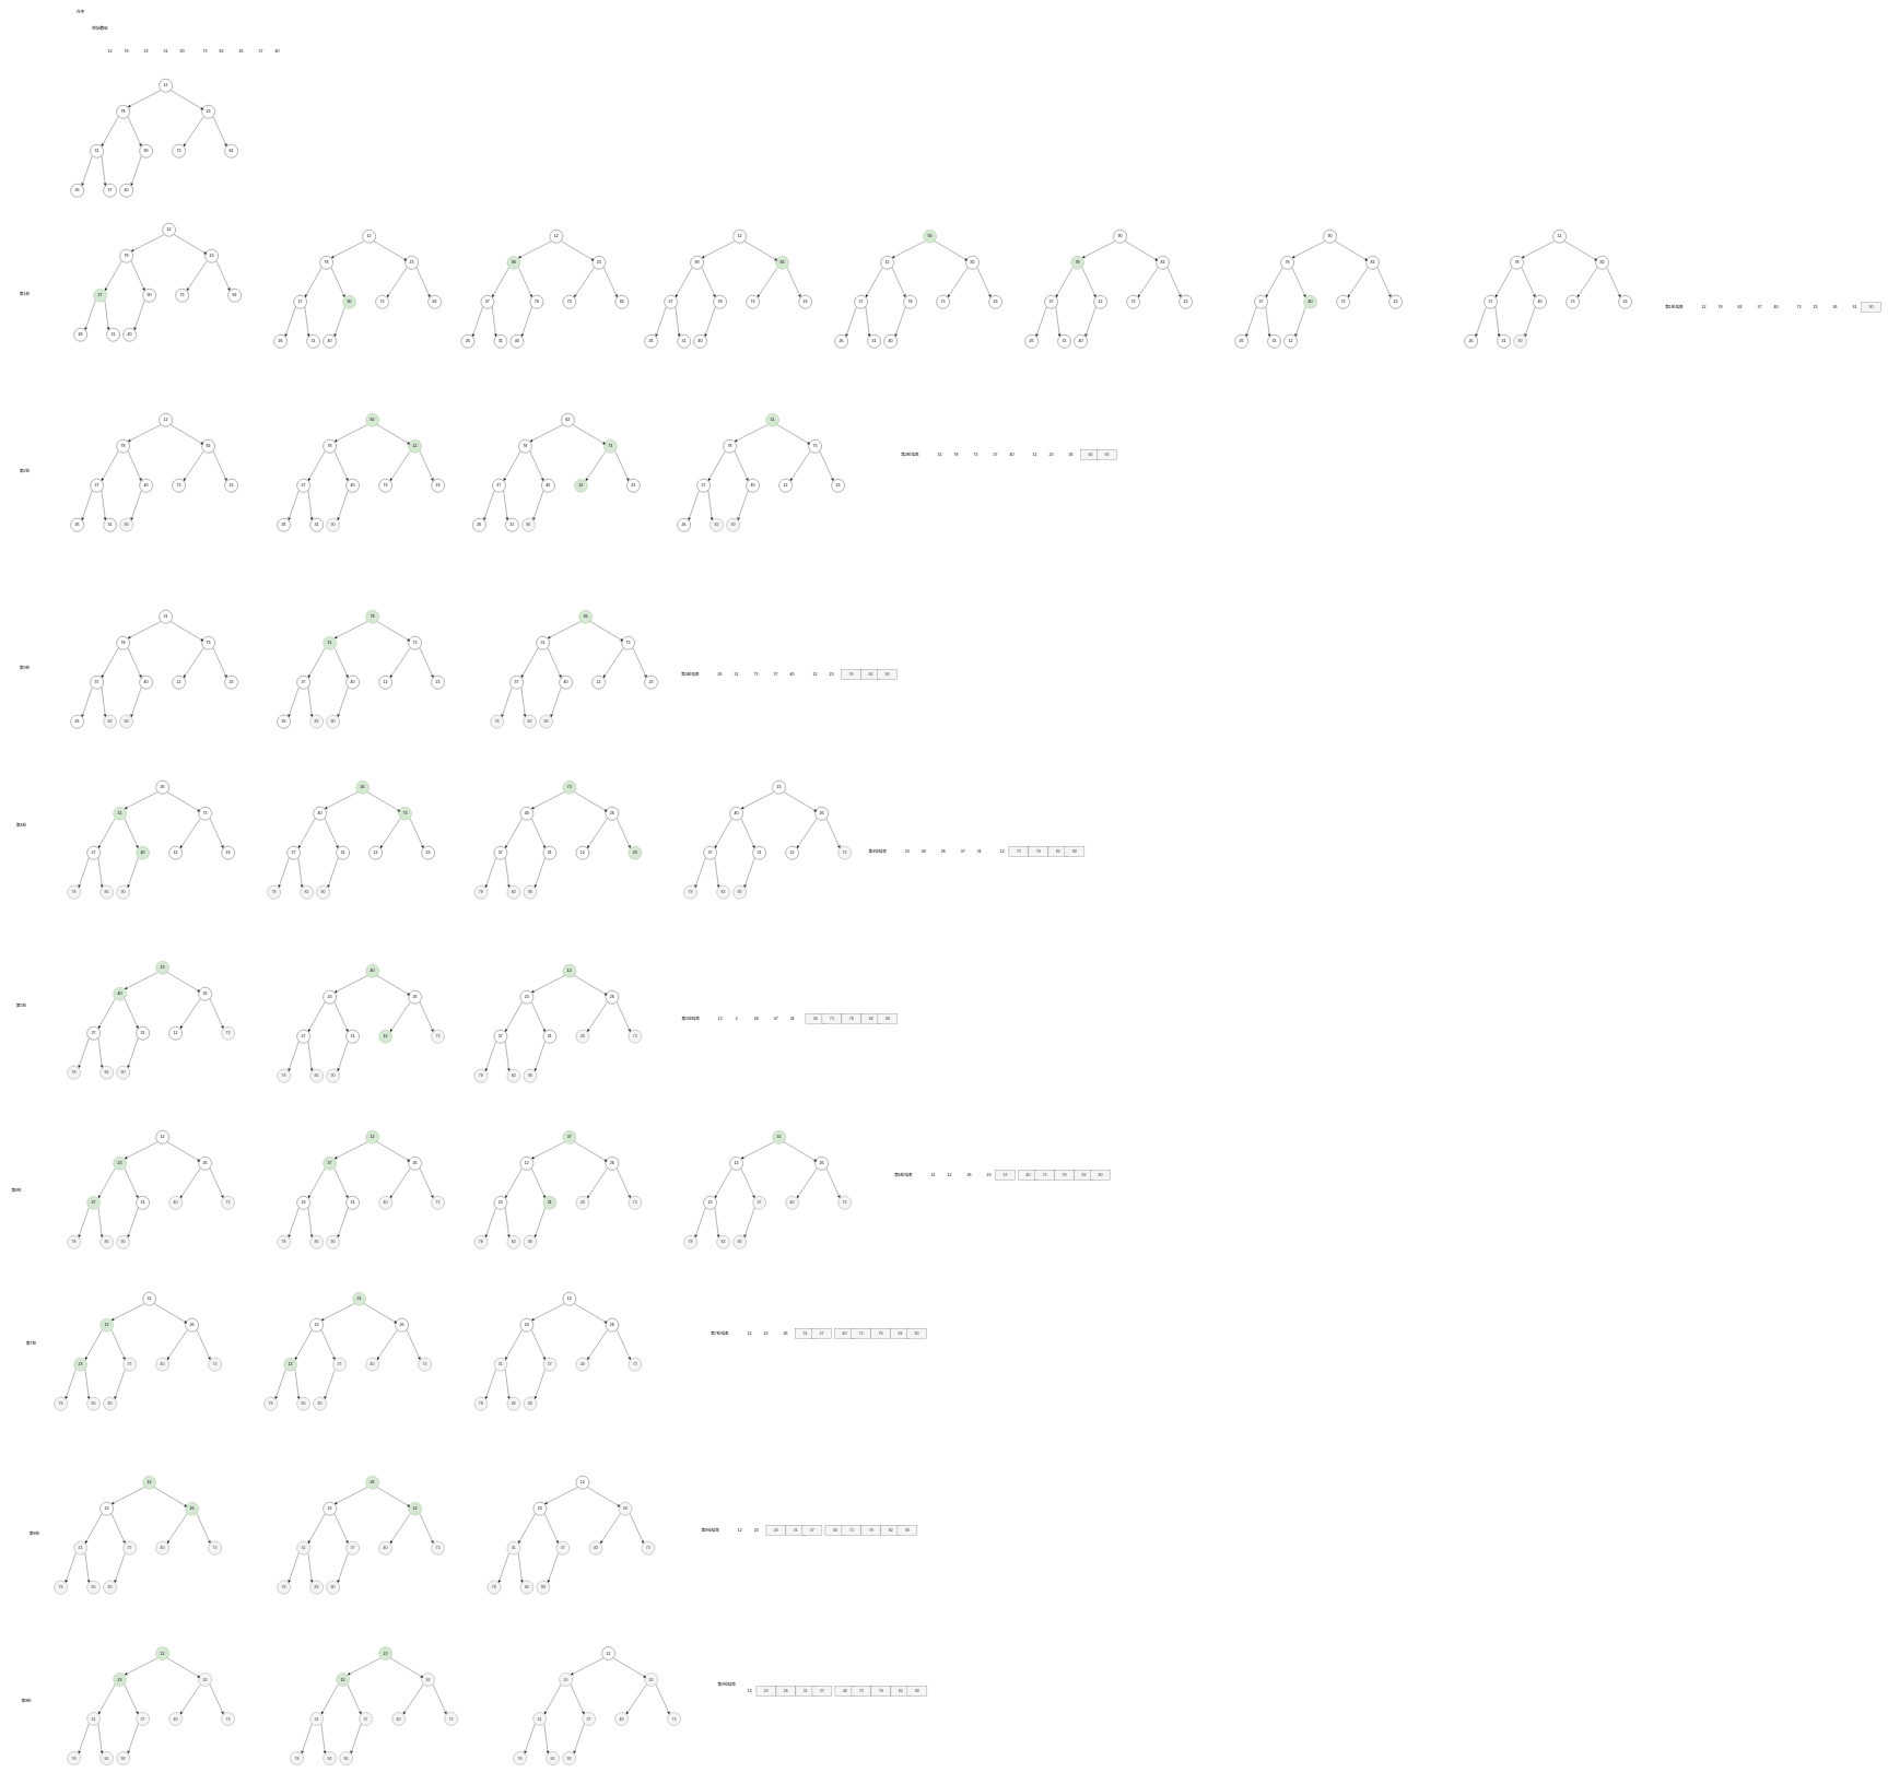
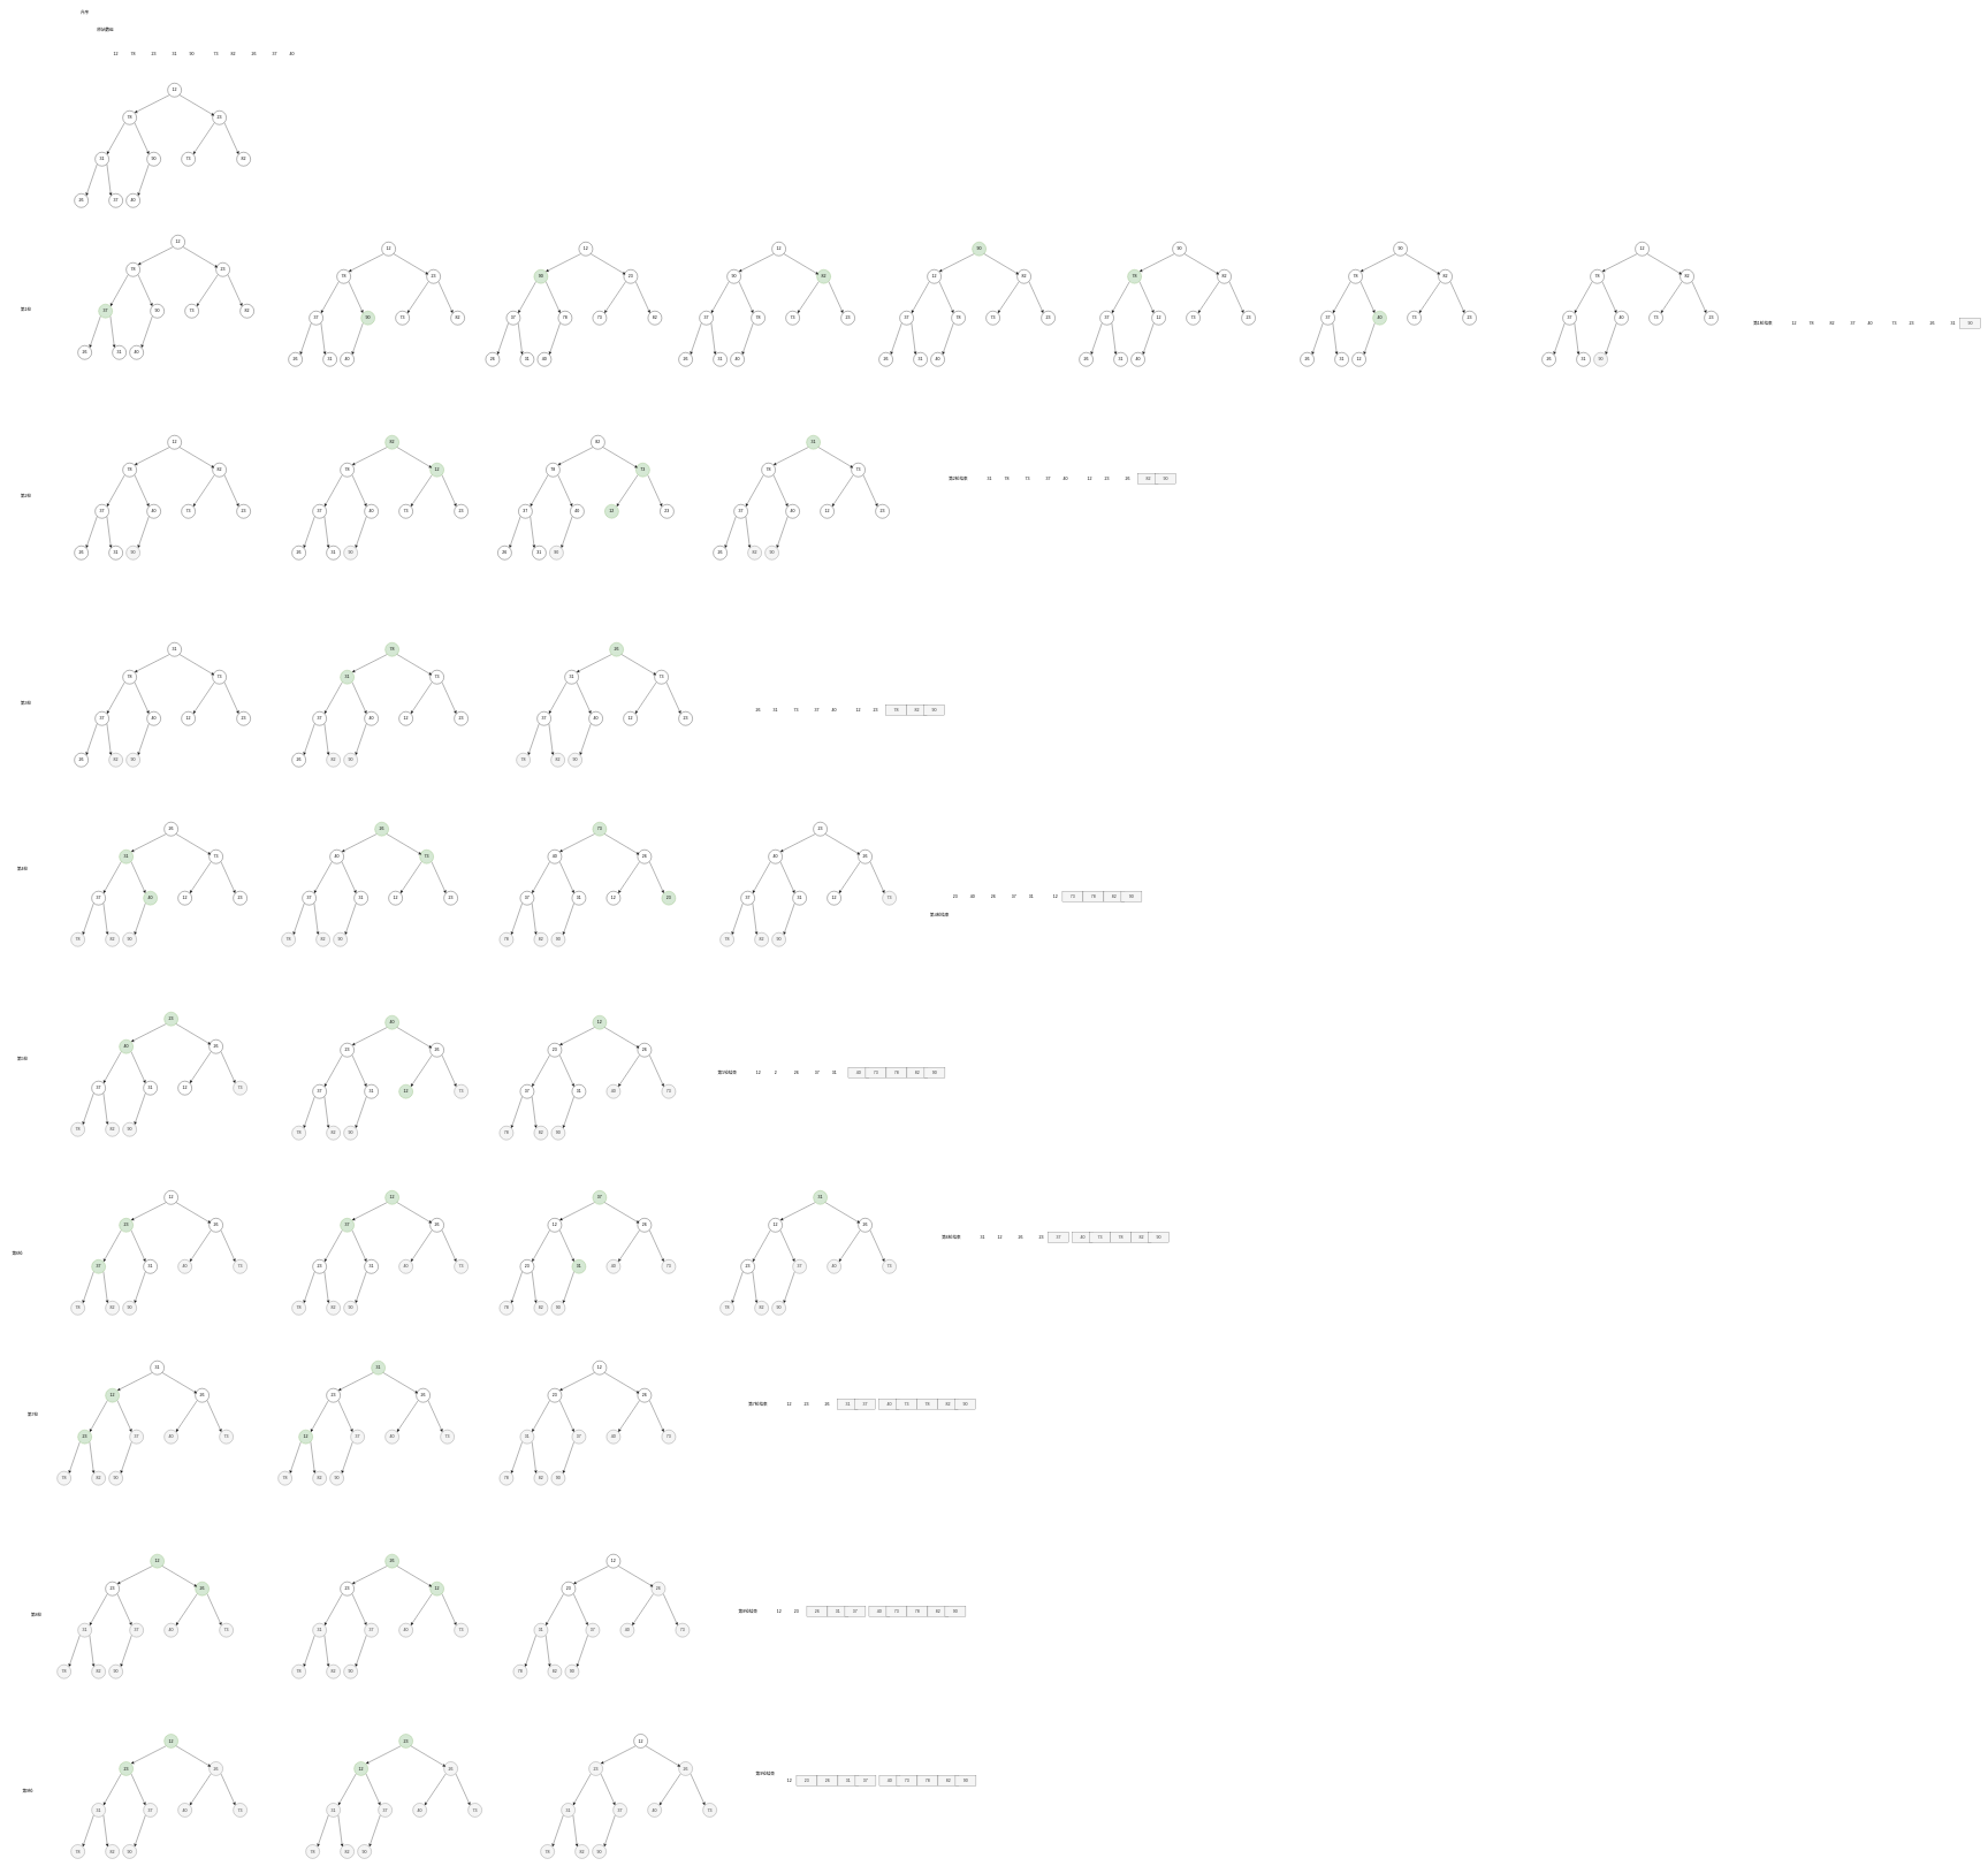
- <mxCell id="343" value="第3轮结束" style="text;html=1;align=center;verticalAlign=middle;whiteSpace=wrap;rounded=0;" vertex="1" parent="1"><mxGeometry x="2075" y="2040" width="60" height="30" as="geometry" /></mxCell>
- <mxCell id="431" value="第4轮结束" style="text;html=1;align=center;verticalAlign=middle;whiteSpace=wrap;rounded=0;" vertex="1" parent="1"><mxGeometry x="2646" y="2580" width="60" height="30" as="geometry" /></mxCell>
+ <mxCell id="431" value="第4轮结束" style="text;html=1;align=center;verticalAlign=middle;whiteSpace=wrap;rounded=0;" vertex="1" parent="1"><mxGeometry x="2691" y="2635" width="60" height="30" as="geometry" /></mxCell>
